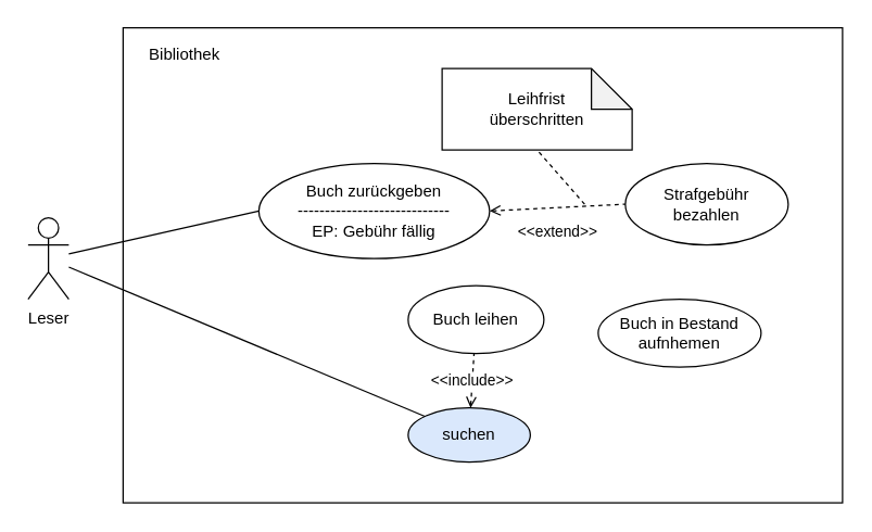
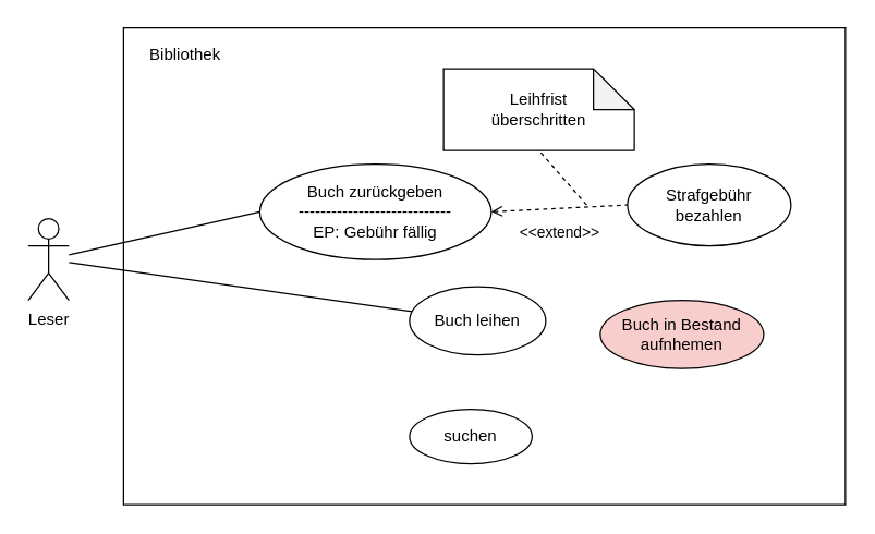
- <mxCell id="10" value="&lt;div&gt;Buch in Bestand&lt;/div&gt;&lt;div&gt;aufnhemen&lt;br&gt;&lt;/div&gt;" style="ellipse;whiteSpace=wrap;html=1;" parent="1" vertex="1"><mxGeometry x="440" y="220" width="120" height="50" as="geometry" /></mxCell>
+ <mxCell id="10" value="&lt;div&gt;Buch in Bestand&lt;/div&gt;&lt;div&gt;aufnhemen&lt;br&gt;&lt;/div&gt;" style="ellipse;whiteSpace=wrap;html=1;fillColor=#f8cecc;" parent="1" vertex="1"><mxGeometry x="440" y="220" width="120" height="50" as="geometry" /></mxCell>
- <mxCell id="5" value="" style="endArrow=none;html=1;" parent="1" source="3" target="7" edge="1"><mxGeometry width="50" height="50" relative="1" as="geometry"><mxPoint x="45" y="340" as="sourcePoint" /><mxPoint x="160" y="240" as="targetPoint" /></mxGeometry></mxCell>
+ <mxCell id="5" value="" style="endArrow=none;html=1;" parent="1" source="3" target="6" edge="1"><mxGeometry width="50" height="50" relative="1" as="geometry"><mxPoint x="45" y="340" as="sourcePoint" /><mxPoint x="160" y="240" as="targetPoint" /></mxGeometry></mxCell>
- <mxCell id="4" value="&amp;lt;&amp;lt;include&amp;gt;&amp;gt;" style="endArrow=none;dashed=1;html=1;startArrow=open;startFill=0;" parent="1" source="7" target="6" edge="1"><mxGeometry width="50" height="50" relative="1" as="geometry"><mxPoint x="40" y="320" as="sourcePoint" /><mxPoint x="350" y="190" as="targetPoint" /></mxGeometry></mxCell>
- <mxCell id="7" value="suchen" style="ellipse;whiteSpace=wrap;html=1;fillColor=#dae8fc;" parent="1" vertex="1"><mxGeometry x="300" y="300" width="90" height="40" as="geometry" /></mxCell>
+ <mxCell id="7" value="suchen" style="ellipse;whiteSpace=wrap;html=1;" parent="1" vertex="1"><mxGeometry x="300" y="300" width="90" height="40" as="geometry" /></mxCell>
